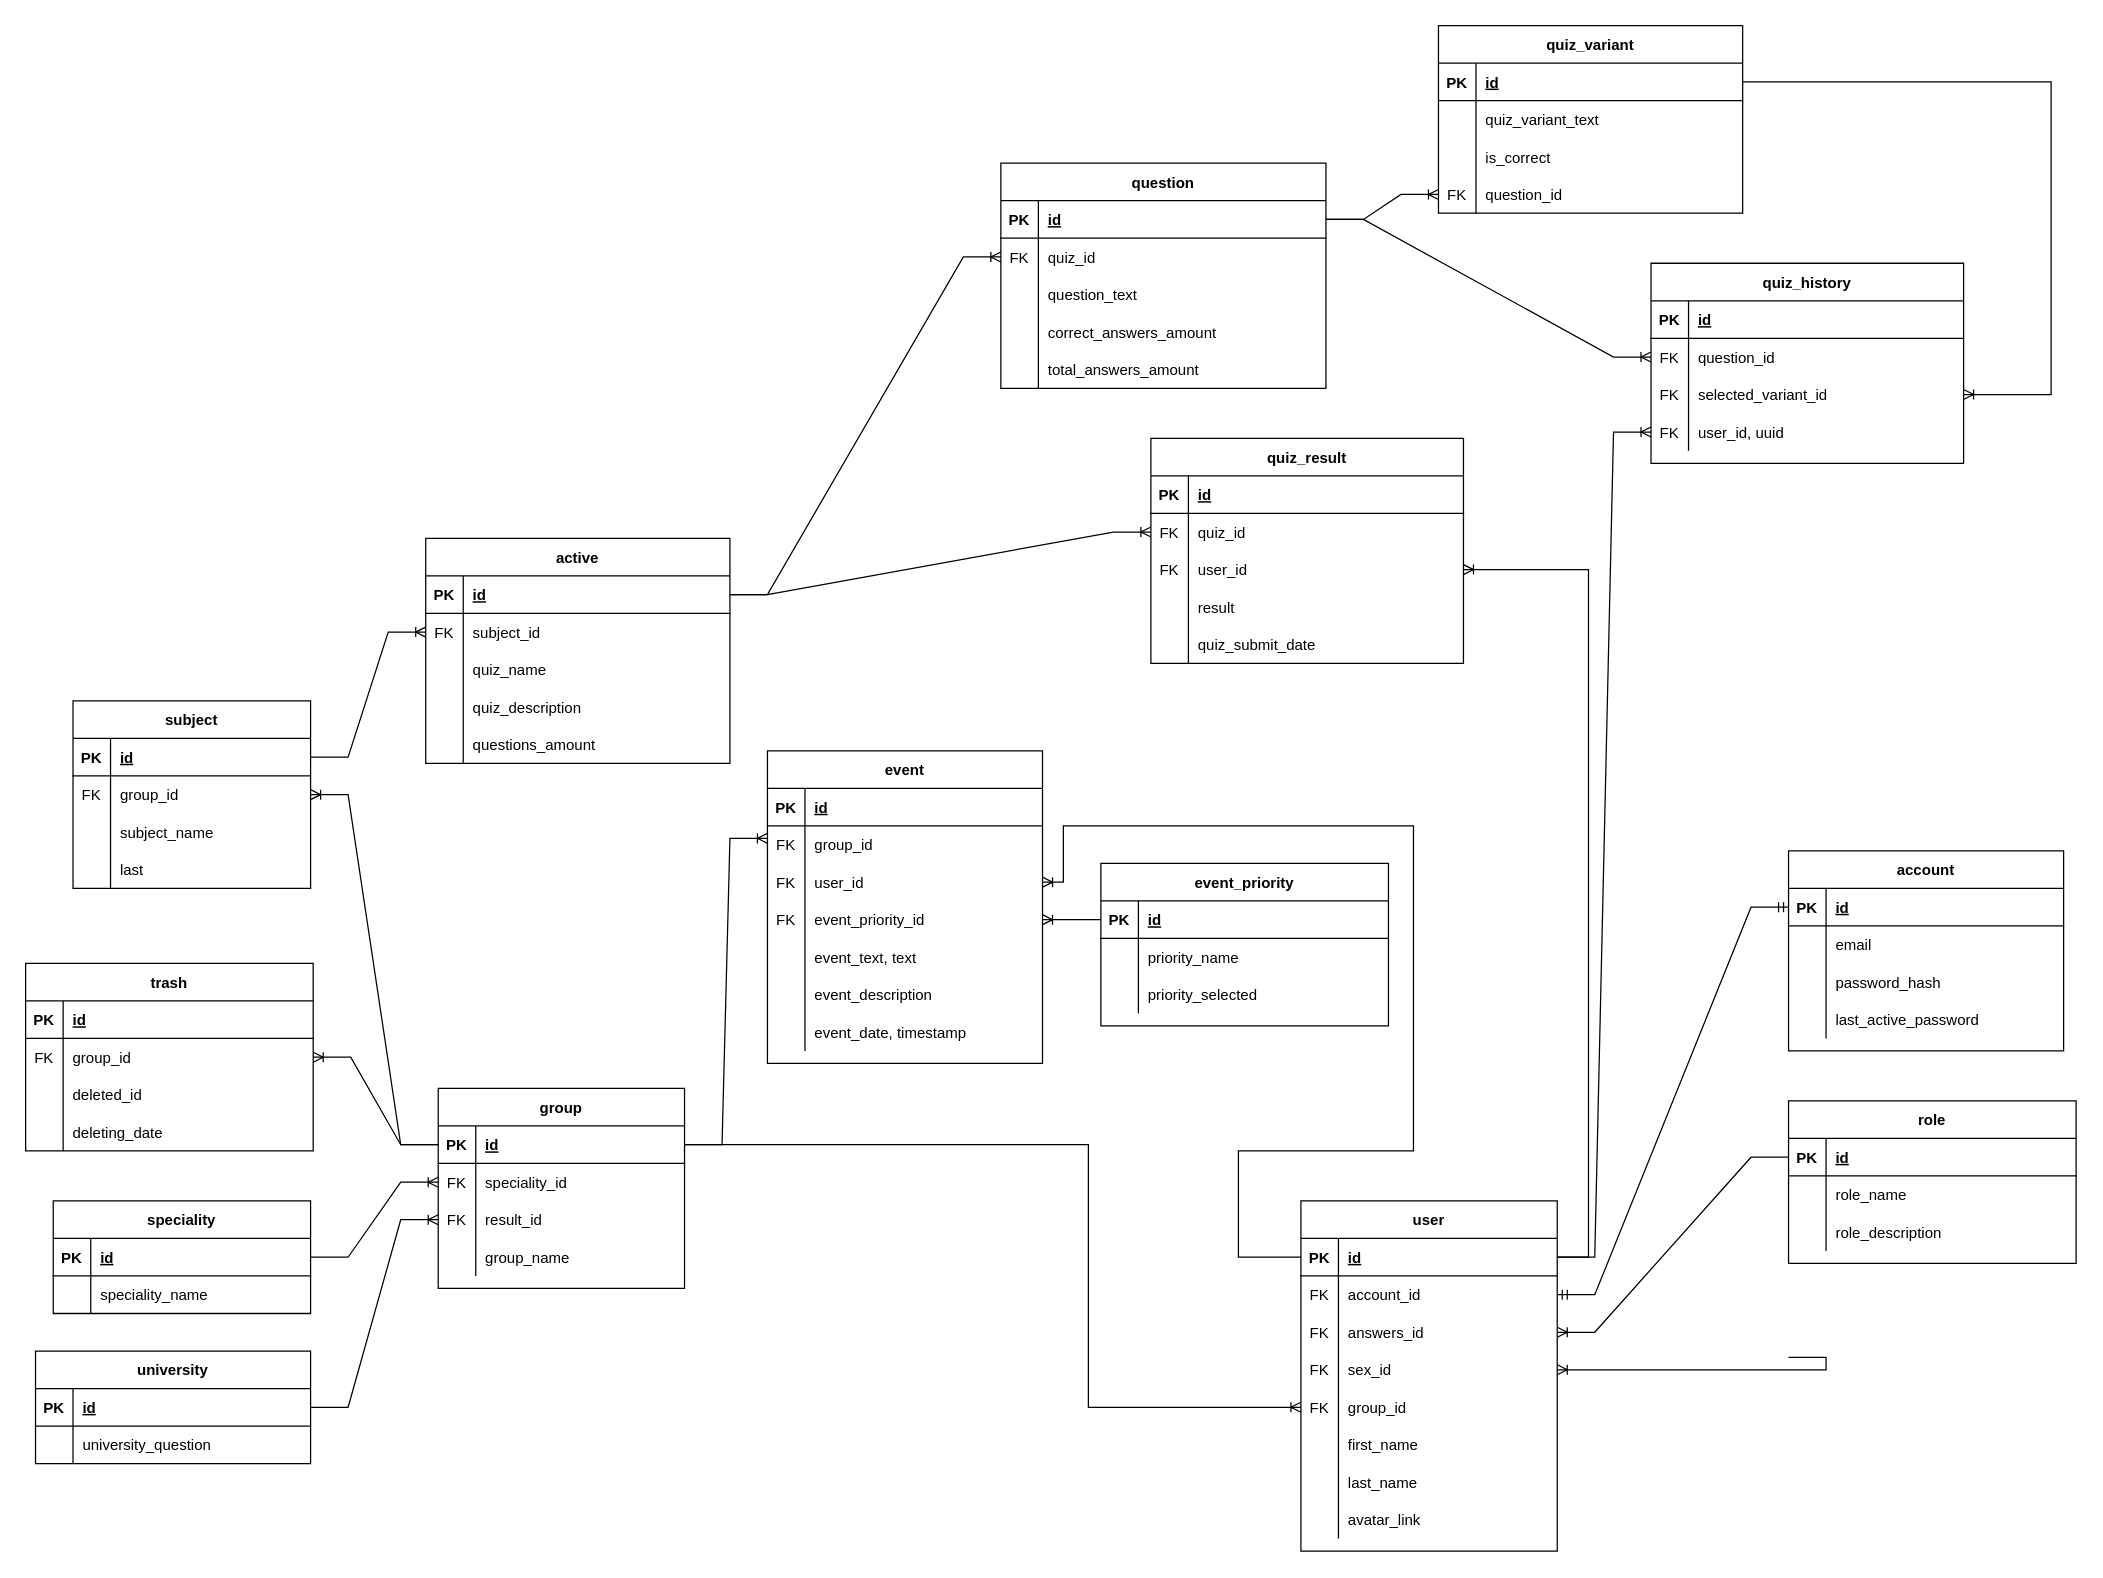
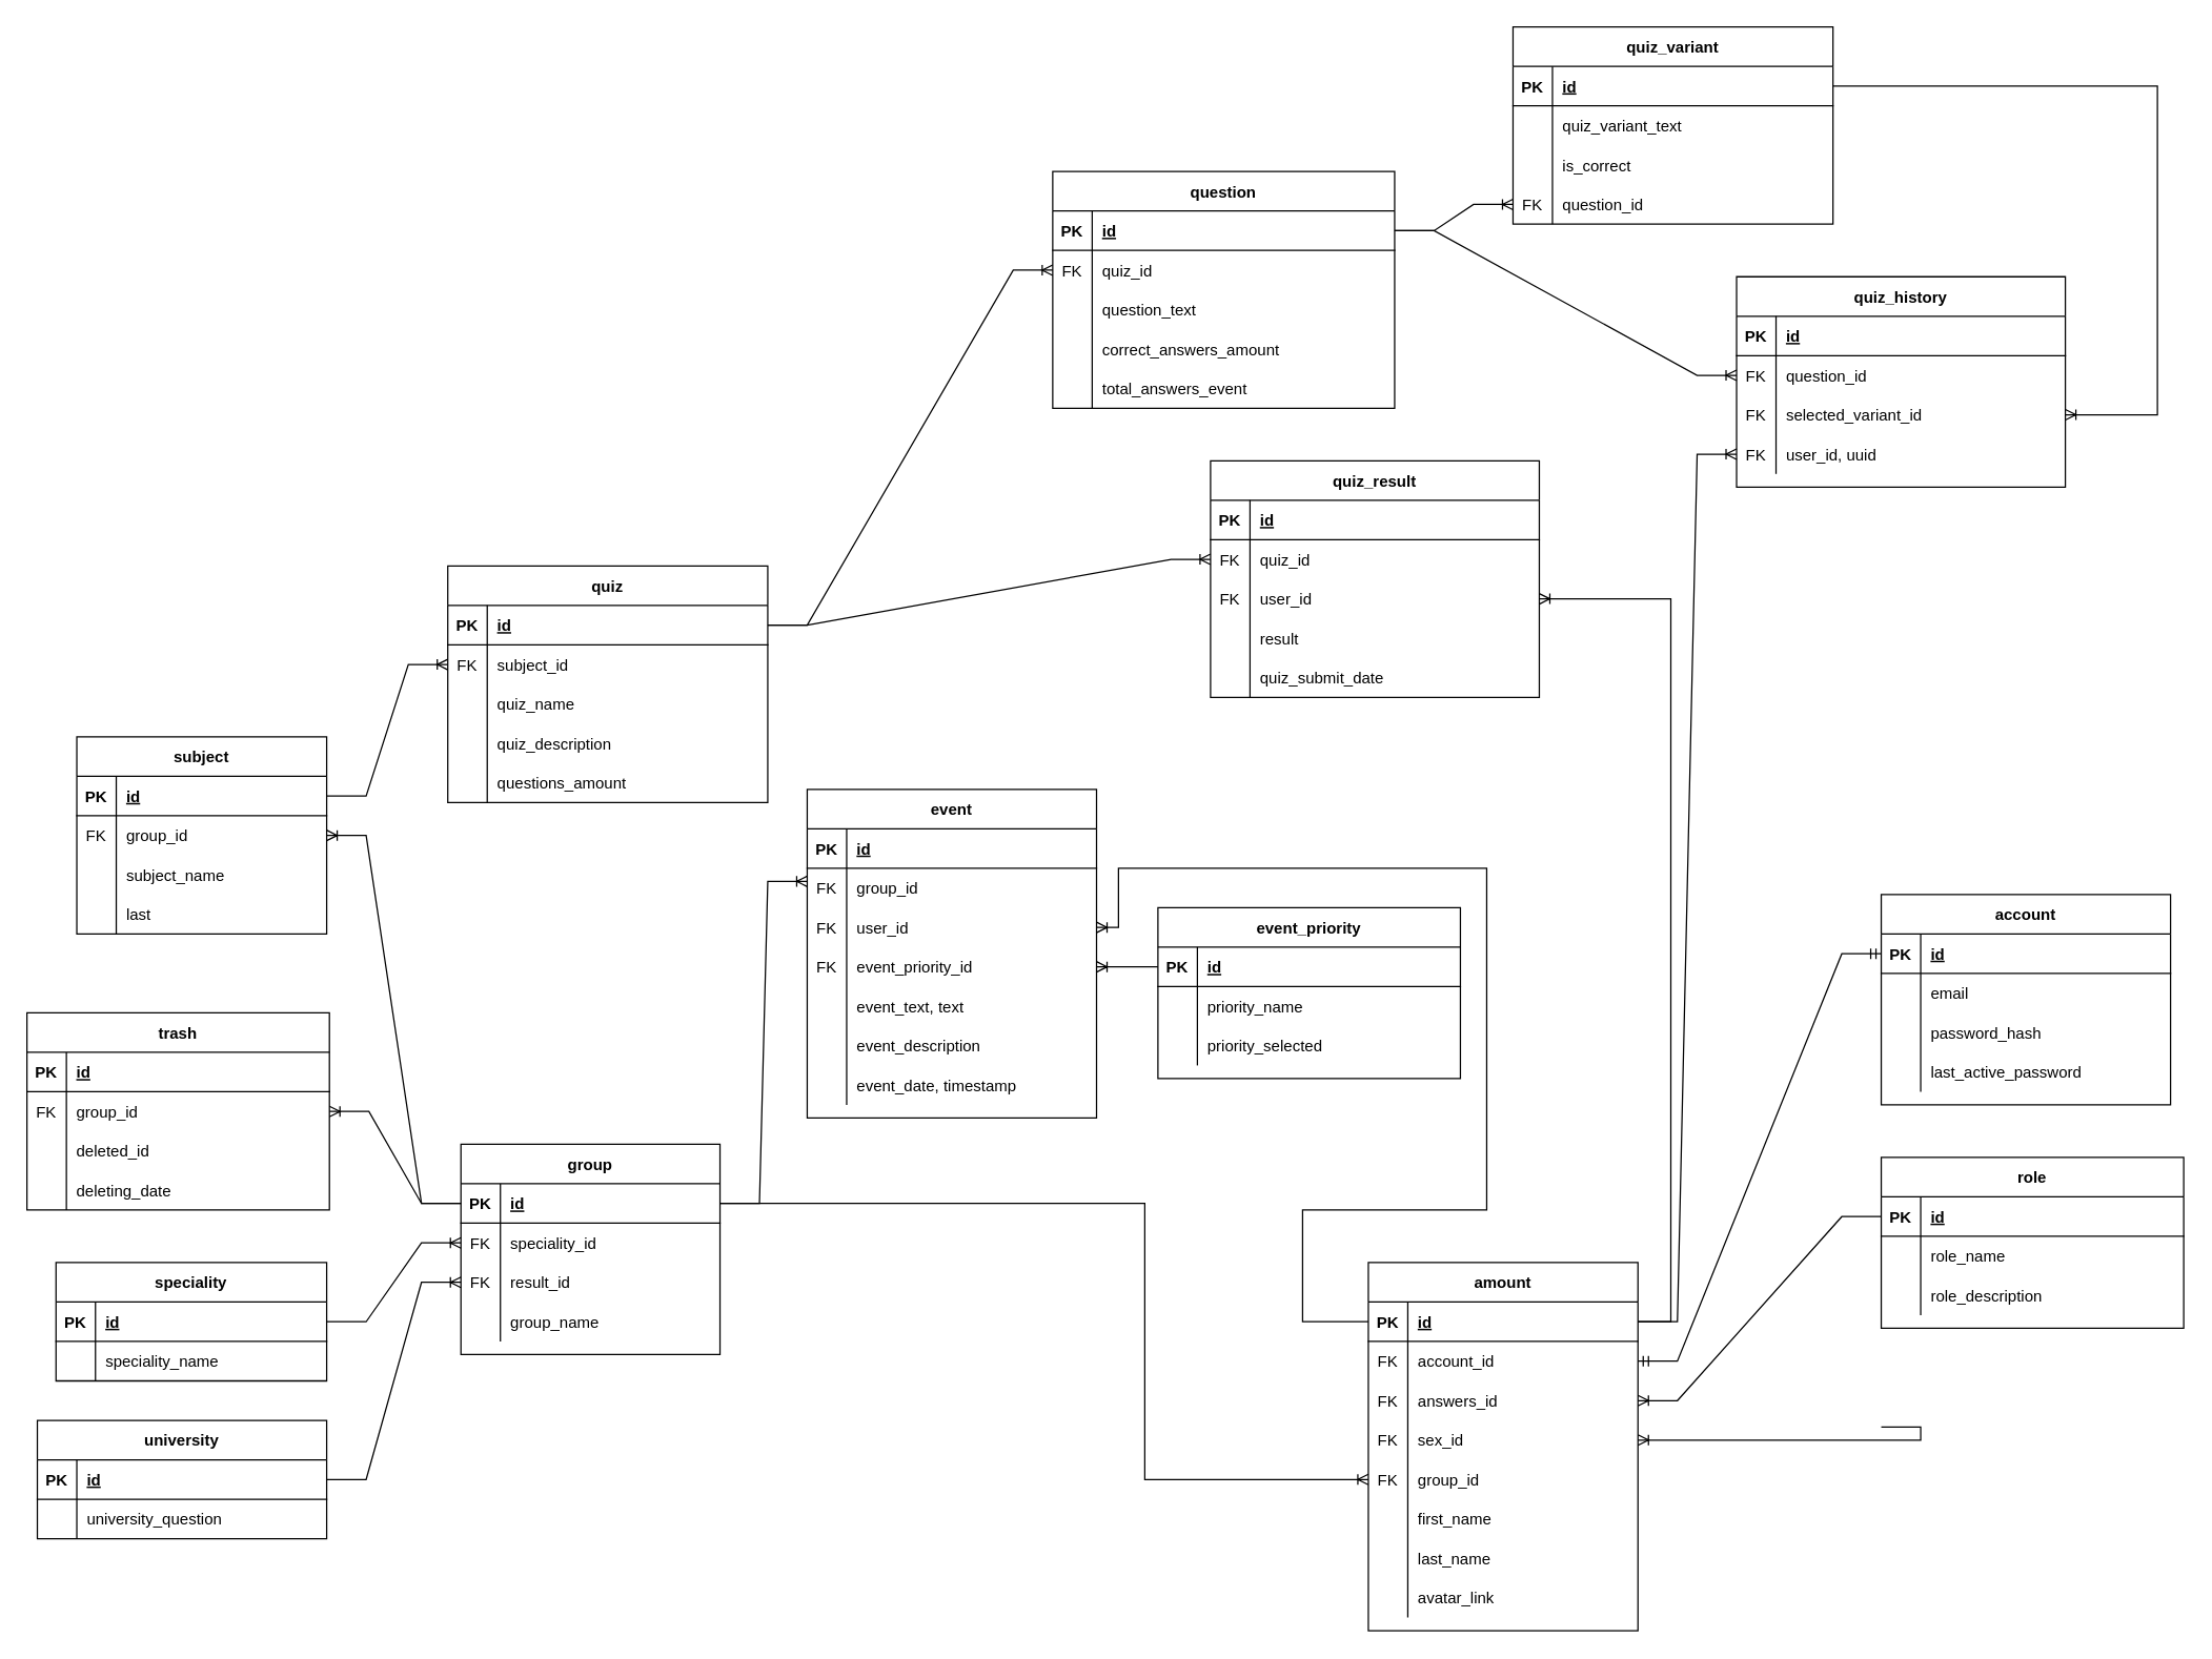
- <mxCell id="46" value="total_answers_amount" style="shape=partialRectangle;connectable=0;fillColor=none;top=0;left=0;bottom=0;right=0;align=left;spacingLeft=6;overflow=hidden;" parent="44" vertex="1"><mxGeometry x="30" width="230" height="30" as="geometry"><mxRectangle width="230" height="30" as="alternateBounds" /></mxGeometry></mxCell>
+ <mxCell id="46" value="total_answers_event" style="shape=partialRectangle;connectable=0;fillColor=none;top=0;left=0;bottom=0;right=0;align=left;spacingLeft=6;overflow=hidden;" parent="44" vertex="1"><mxGeometry x="30" width="230" height="30" as="geometry"><mxRectangle width="230" height="30" as="alternateBounds" /></mxGeometry></mxCell>
- <mxCell id="2" value="active" style="shape=table;startSize=30;container=1;collapsible=1;childLayout=tableLayout;fixedRows=1;rowLines=0;fontStyle=1;align=center;resizeLast=1;" parent="1" vertex="1"><mxGeometry x="339.996" y="430" width="243.31" height="180" as="geometry" /></mxCell>
+ <mxCell id="2" value="quiz" style="shape=table;startSize=30;container=1;collapsible=1;childLayout=tableLayout;fixedRows=1;rowLines=0;fontStyle=1;align=center;resizeLast=1;" parent="1" vertex="1"><mxGeometry x="339.996" y="430" width="243.31" height="180" as="geometry" /></mxCell>
- <mxCell id="135" value="user" style="shape=table;startSize=30;container=1;collapsible=1;childLayout=tableLayout;fixedRows=1;rowLines=0;fontStyle=1;align=center;resizeLast=1;" parent="1" vertex="1"><mxGeometry x="1040" y="960" width="205" height="280" as="geometry" /></mxCell>
+ <mxCell id="135" value="amount" style="shape=table;startSize=30;container=1;collapsible=1;childLayout=tableLayout;fixedRows=1;rowLines=0;fontStyle=1;align=center;resizeLast=1;" parent="1" vertex="1"><mxGeometry x="1040" y="960" width="205" height="280" as="geometry" /></mxCell>
